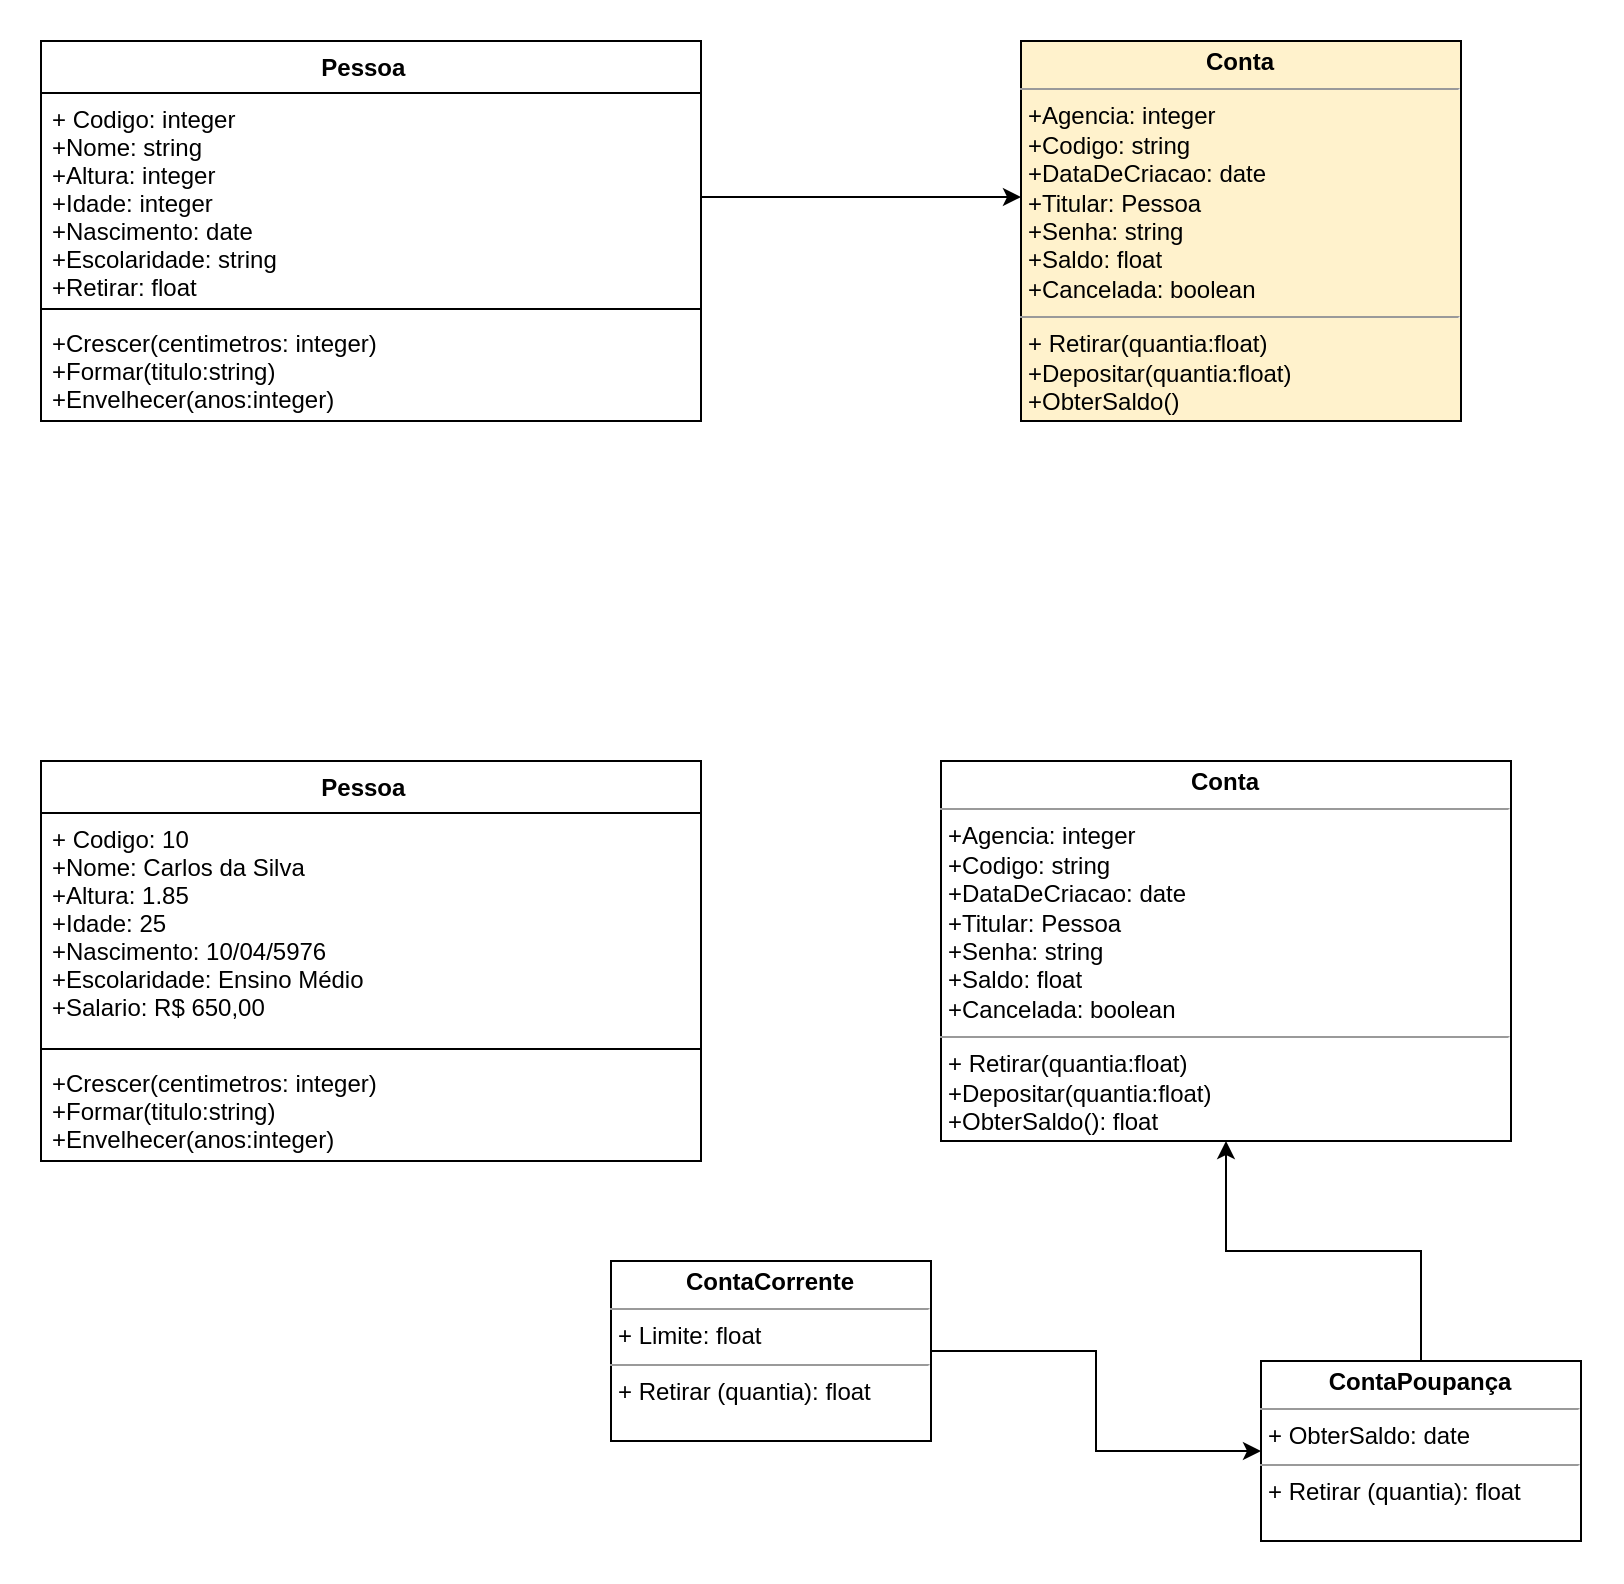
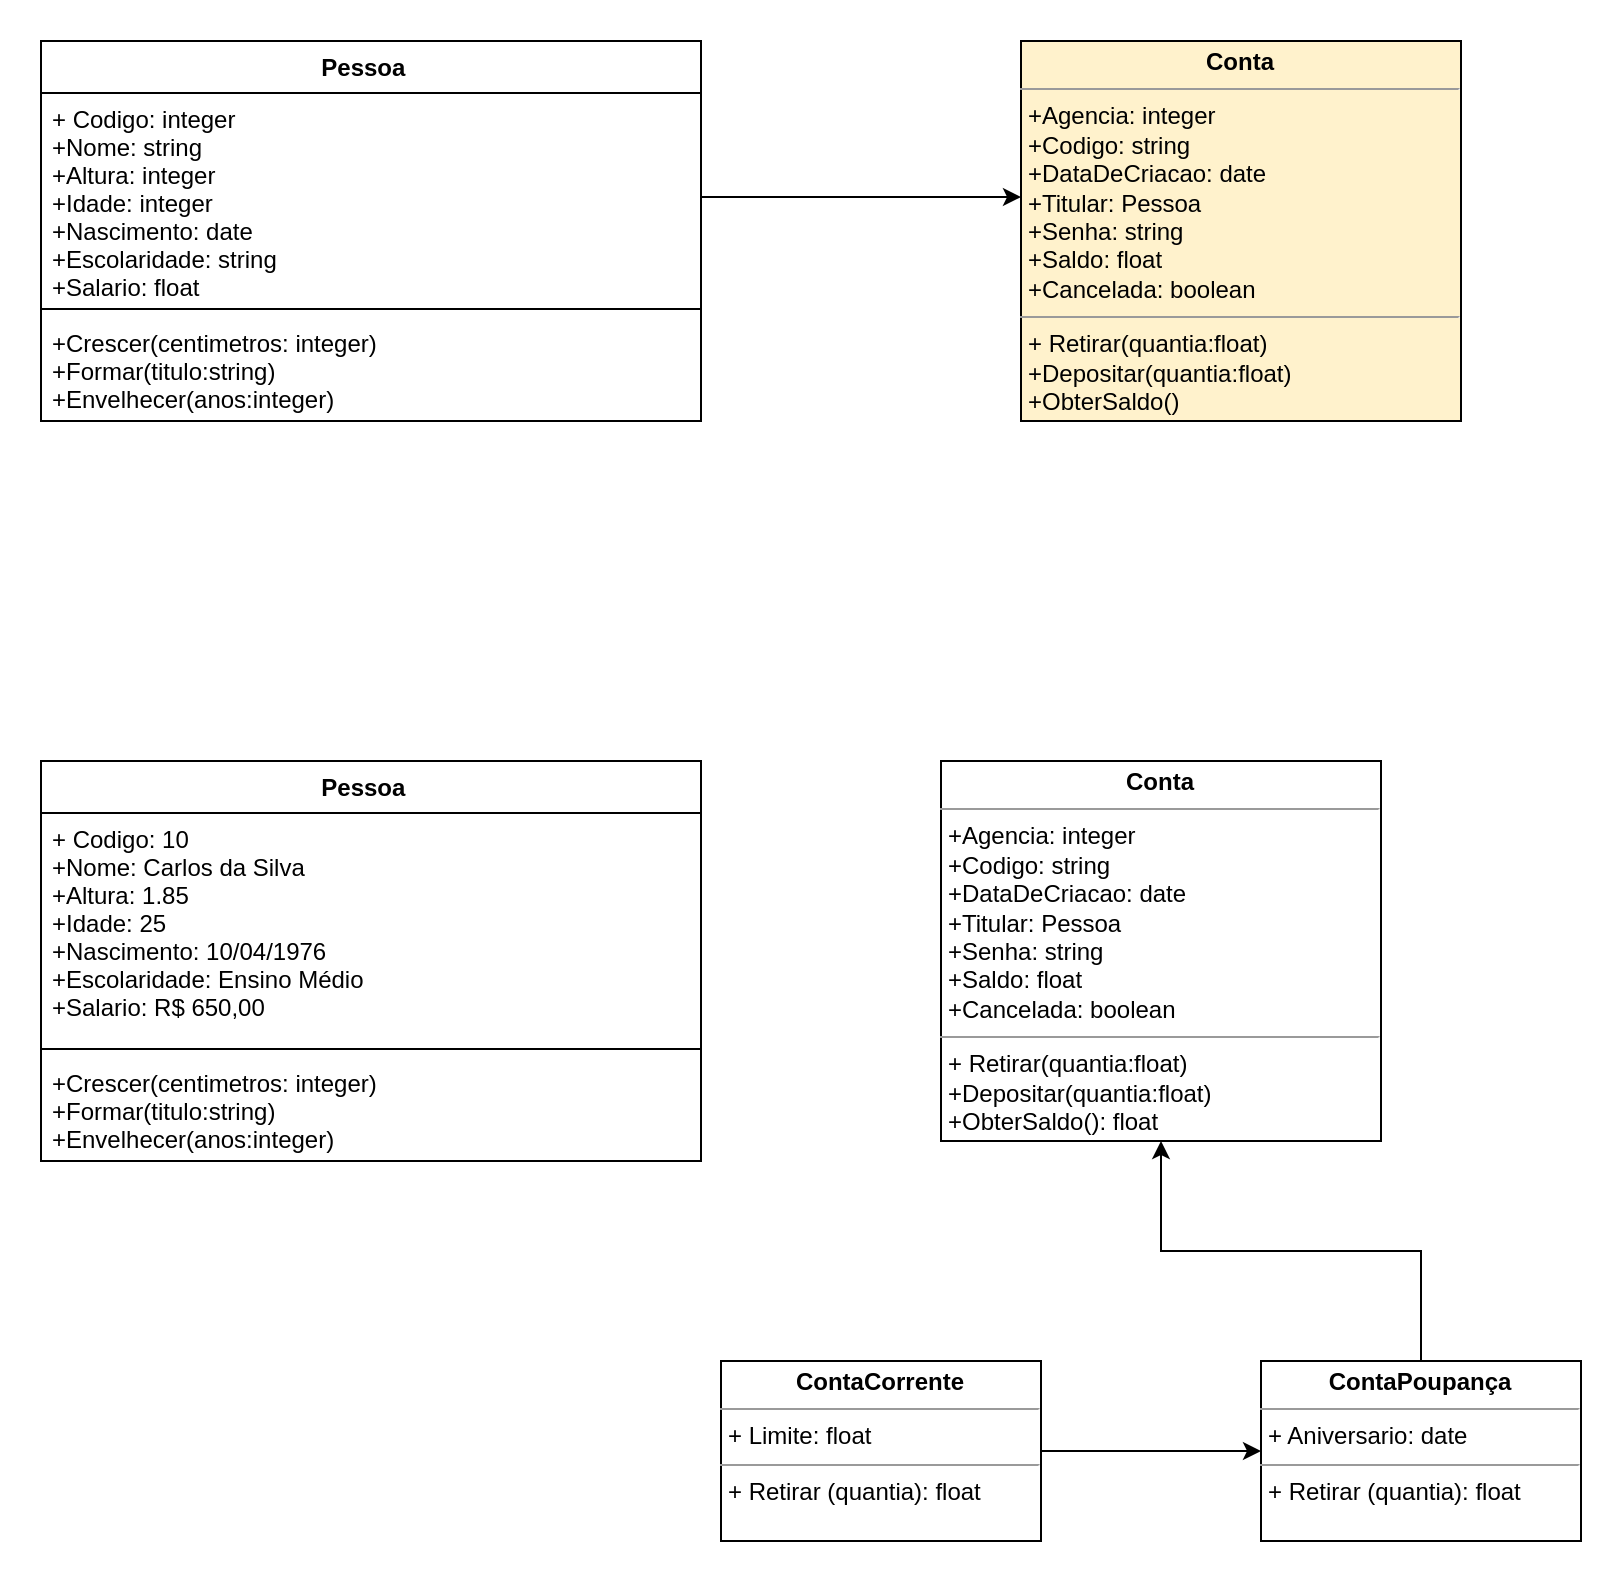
- <mxCell id="3" value="+ Codigo: integer&#10;+Nome: string&#10;+Altura: integer&#10;+Idade: integer&#10;+Nascimento: date&#10;+Escolaridade: string&#10;+Retirar: float&#10;&#10;&#10;&#10;" style="text;strokeColor=none;fillColor=none;align=left;verticalAlign=top;spacingLeft=4;spacingRight=4;overflow=hidden;rotatable=0;points=[[0,0.5],[1,0.5]];portConstraint=eastwest;" parent="2" vertex="1"><mxGeometry y="26" width="330" height="104" as="geometry" /></mxCell>
+ <mxCell id="3" value="+ Codigo: integer&#10;+Nome: string&#10;+Altura: integer&#10;+Idade: integer&#10;+Nascimento: date&#10;+Escolaridade: string&#10;+Salario: float&#10;&#10;&#10;&#10;" style="text;strokeColor=none;fillColor=none;align=left;verticalAlign=top;spacingLeft=4;spacingRight=4;overflow=hidden;rotatable=0;points=[[0,0.5],[1,0.5]];portConstraint=eastwest;" parent="2" vertex="1"><mxGeometry y="26" width="330" height="104" as="geometry" /></mxCell>
- <mxCell id="8" value="+ Codigo: 10&#10;+Nome: Carlos da Silva &#10;+Altura: 1.85&#10;+Idade: 25&#10;+Nascimento: 10/04/5976&#10;+Escolaridade: Ensino Médio&#10;+Salario: R$ 650,00&#10;&#10;&#10;&#10;" style="text;strokeColor=none;fillColor=none;align=left;verticalAlign=top;spacingLeft=4;spacingRight=4;overflow=hidden;rotatable=0;points=[[0,0.5],[1,0.5]];portConstraint=eastwest;" parent="7" vertex="1"><mxGeometry y="26" width="330" height="114" as="geometry" /></mxCell>
+ <mxCell id="8" value="+ Codigo: 10&#10;+Nome: Carlos da Silva &#10;+Altura: 1.85&#10;+Idade: 25&#10;+Nascimento: 10/04/1976&#10;+Escolaridade: Ensino Médio&#10;+Salario: R$ 650,00&#10;&#10;&#10;&#10;" style="text;strokeColor=none;fillColor=none;align=left;verticalAlign=top;spacingLeft=4;spacingRight=4;overflow=hidden;rotatable=0;points=[[0,0.5],[1,0.5]];portConstraint=eastwest;" parent="7" vertex="1"><mxGeometry y="26" width="330" height="114" as="geometry" /></mxCell>
- <mxCell id="11" value="&lt;p style=&quot;margin:0px;margin-top:4px;text-align:center;&quot;&gt;&lt;b&gt;Conta&lt;/b&gt;&lt;/p&gt;&lt;hr size=&quot;1&quot;&gt;&lt;p style=&quot;margin:0px;margin-left:4px;&quot;&gt;+Agencia: integer&lt;/p&gt;&lt;p style=&quot;margin:0px;margin-left:4px;&quot;&gt;+Codigo: string&lt;/p&gt;&lt;p style=&quot;margin:0px;margin-left:4px;&quot;&gt;+DataDeCriacao: date&lt;/p&gt;&lt;p style=&quot;margin:0px;margin-left:4px;&quot;&gt;+Titular: Pessoa&lt;/p&gt;&lt;p style=&quot;margin:0px;margin-left:4px;&quot;&gt;+Senha: string&lt;/p&gt;&lt;p style=&quot;margin:0px;margin-left:4px;&quot;&gt;+Saldo: float&lt;/p&gt;&lt;p style=&quot;margin:0px;margin-left:4px;&quot;&gt;+Cancelada: boolean&lt;/p&gt;&lt;hr size=&quot;1&quot;&gt;&lt;p style=&quot;margin:0px;margin-left:4px;&quot;&gt;+ Retirar(quantia:float)&lt;/p&gt;&lt;p style=&quot;margin:0px;margin-left:4px;&quot;&gt;+Depositar(quantia:float)&lt;/p&gt;&lt;p style=&quot;margin:0px;margin-left:4px;&quot;&gt;+ObterSaldo(): float&lt;/p&gt;" style="verticalAlign=top;align=left;overflow=fill;fontSize=12;fontFamily=Helvetica;html=1;" parent="1" vertex="1"><mxGeometry x="470" y="380" width="285" height="190" as="geometry" /></mxCell>
+ <mxCell id="11" value="&lt;p style=&quot;margin:0px;margin-top:4px;text-align:center;&quot;&gt;&lt;b&gt;Conta&lt;/b&gt;&lt;/p&gt;&lt;hr size=&quot;1&quot;&gt;&lt;p style=&quot;margin:0px;margin-left:4px;&quot;&gt;+Agencia: integer&lt;/p&gt;&lt;p style=&quot;margin:0px;margin-left:4px;&quot;&gt;+Codigo: string&lt;/p&gt;&lt;p style=&quot;margin:0px;margin-left:4px;&quot;&gt;+DataDeCriacao: date&lt;/p&gt;&lt;p style=&quot;margin:0px;margin-left:4px;&quot;&gt;+Titular: Pessoa&lt;/p&gt;&lt;p style=&quot;margin:0px;margin-left:4px;&quot;&gt;+Senha: string&lt;/p&gt;&lt;p style=&quot;margin:0px;margin-left:4px;&quot;&gt;+Saldo: float&lt;/p&gt;&lt;p style=&quot;margin:0px;margin-left:4px;&quot;&gt;+Cancelada: boolean&lt;/p&gt;&lt;hr size=&quot;1&quot;&gt;&lt;p style=&quot;margin:0px;margin-left:4px;&quot;&gt;+ Retirar(quantia:float)&lt;/p&gt;&lt;p style=&quot;margin:0px;margin-left:4px;&quot;&gt;+Depositar(quantia:float)&lt;/p&gt;&lt;p style=&quot;margin:0px;margin-left:4px;&quot;&gt;+ObterSaldo(): float&lt;/p&gt;" style="verticalAlign=top;align=left;overflow=fill;fontSize=12;fontFamily=Helvetica;html=1;" parent="1" vertex="1"><mxGeometry x="470" y="380" width="220" height="190" as="geometry" /></mxCell>
- <mxCell id="13" value="&lt;p style=&quot;margin:0px;margin-top:4px;text-align:center;&quot;&gt;&lt;b&gt;ContaCorrente&lt;/b&gt;&lt;/p&gt;&lt;hr size=&quot;1&quot;&gt;&lt;p style=&quot;margin:0px;margin-left:4px;&quot;&gt;+ Limite: float&lt;/p&gt;&lt;hr size=&quot;1&quot;&gt;&lt;p style=&quot;margin:0px;margin-left:4px;&quot;&gt;+ Retirar (quantia): float&lt;/p&gt;" style="verticalAlign=top;align=left;overflow=fill;fontSize=12;fontFamily=Helvetica;html=1;" vertex="1" parent="1"><mxGeometry x="305" y="630" width="160" height="90" as="geometry" /></mxCell>
+ <mxCell id="13" value="&lt;p style=&quot;margin:0px;margin-top:4px;text-align:center;&quot;&gt;&lt;b&gt;ContaCorrente&lt;/b&gt;&lt;/p&gt;&lt;hr size=&quot;1&quot;&gt;&lt;p style=&quot;margin:0px;margin-left:4px;&quot;&gt;+ Limite: float&lt;/p&gt;&lt;hr size=&quot;1&quot;&gt;&lt;p style=&quot;margin:0px;margin-left:4px;&quot;&gt;+ Retirar (quantia): float&lt;/p&gt;" style="verticalAlign=top;align=left;overflow=fill;fontSize=12;fontFamily=Helvetica;html=1;" vertex="1" parent="1"><mxGeometry x="360" y="680" width="160" height="90" as="geometry" /></mxCell>
- <mxCell id="15" value="&lt;p style=&quot;margin:0px;margin-top:4px;text-align:center;&quot;&gt;&lt;b&gt;ContaPoupança&lt;/b&gt;&lt;/p&gt;&lt;hr size=&quot;1&quot;&gt;&lt;p style=&quot;margin:0px;margin-left:4px;&quot;&gt;+ ObterSaldo: date&lt;/p&gt;&lt;hr size=&quot;1&quot;&gt;&lt;p style=&quot;margin:0px;margin-left:4px;&quot;&gt;+ Retirar (quantia): float&lt;/p&gt;" style="verticalAlign=top;align=left;overflow=fill;fontSize=12;fontFamily=Helvetica;html=1;" vertex="1" parent="1"><mxGeometry x="630" y="680" width="160" height="90" as="geometry" /></mxCell>
+ <mxCell id="15" value="&lt;p style=&quot;margin:0px;margin-top:4px;text-align:center;&quot;&gt;&lt;b&gt;ContaPoupança&lt;/b&gt;&lt;/p&gt;&lt;hr size=&quot;1&quot;&gt;&lt;p style=&quot;margin:0px;margin-left:4px;&quot;&gt;+ Aniversario: date&lt;/p&gt;&lt;hr size=&quot;1&quot;&gt;&lt;p style=&quot;margin:0px;margin-left:4px;&quot;&gt;+ Retirar (quantia): float&lt;/p&gt;" style="verticalAlign=top;align=left;overflow=fill;fontSize=12;fontFamily=Helvetica;html=1;" vertex="1" parent="1"><mxGeometry x="630" y="680" width="160" height="90" as="geometry" /></mxCell>
